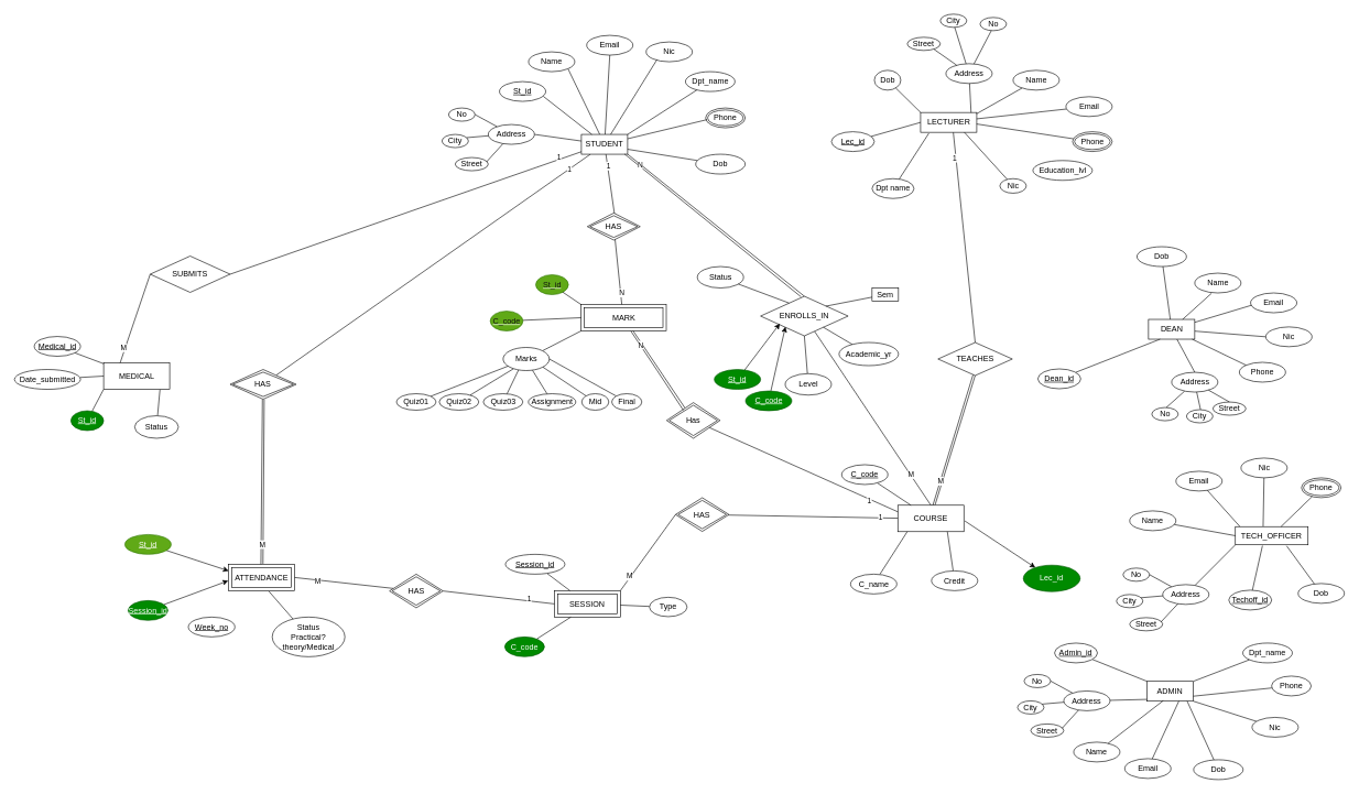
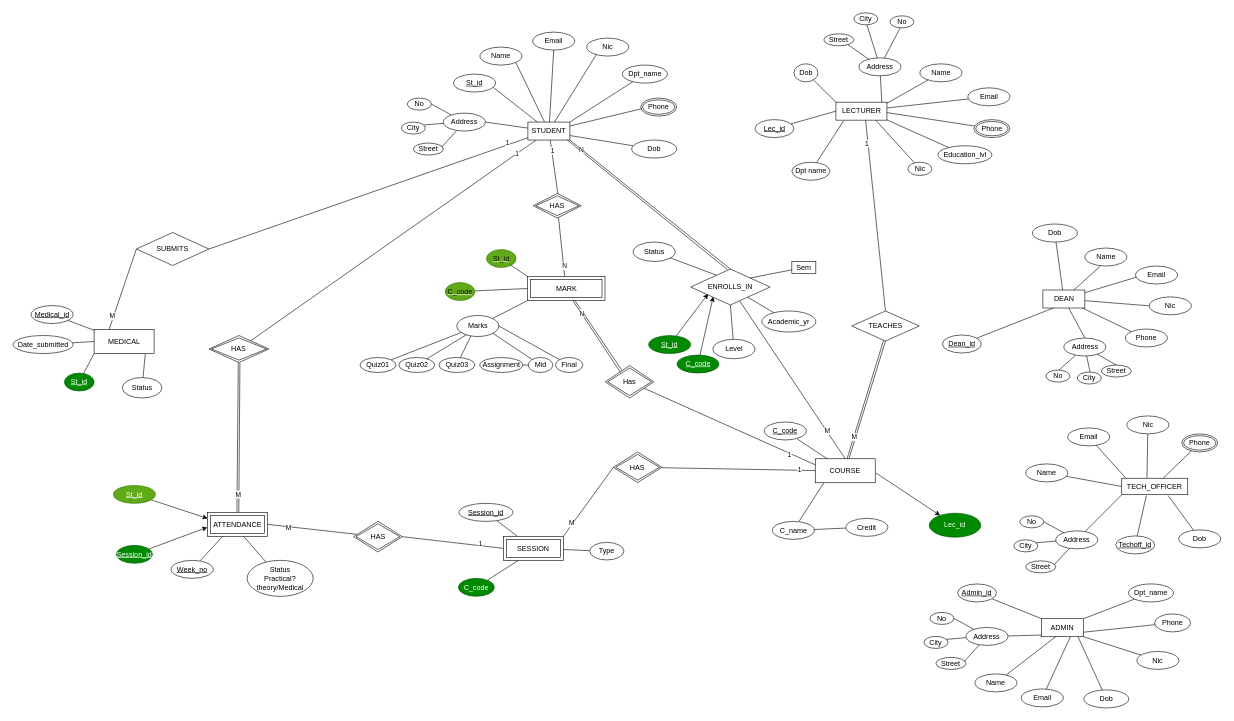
+ <mxCell id="160" style="edgeStyle=none;rounded=0;orthogonalLoop=1;jettySize=auto;html=1;entryX=0.997;entryY=0.984;entryDx=0;entryDy=0;endArrow=none;endFill=0;entryPerimeter=0;" parent="1" source="161" target="18" edge="1"><mxGeometry relative="1" as="geometry" /></mxCell>
- <mxCell id="200" style="edgeStyle=none;rounded=0;orthogonalLoop=1;jettySize=auto;html=1;entryX=0.635;entryY=0.989;entryDx=0;entryDy=0;entryPerimeter=0;endArrow=none;endFill=0;" parent="1" source="193" target="38" edge="1"><mxGeometry relative="1" as="geometry" /></mxCell>
+ <mxCell id="200" style="edgeStyle=none;rounded=0;orthogonalLoop=1;jettySize=auto;html=1;endArrow=none;endFill=0;" parent="1" source="193" target="195" edge="1"><mxGeometry relative="1" as="geometry" /></mxCell>
- <mxCell id="26" style="edgeStyle=none;rounded=0;orthogonalLoop=1;jettySize=auto;html=1;entryX=0.75;entryY=1;entryDx=0;entryDy=0;endArrow=none;startFill=0;" parent="1" source="27" target="21" edge="1"><mxGeometry relative="1" as="geometry" /></mxCell>
+ <mxCell id="26" style="edgeStyle=none;rounded=0;orthogonalLoop=1;jettySize=auto;html=1;endArrow=none;startFill=0;" parent="1" source="27" target="25" edge="1"><mxGeometry relative="1" as="geometry" /></mxCell>
+ <mxCell id="204" style="edgeStyle=none;rounded=0;orthogonalLoop=1;jettySize=auto;html=1;entryX=0.25;entryY=1;entryDx=0;entryDy=0;endArrow=none;endFill=0;" parent="1" source="205" target="35" edge="1"><mxGeometry relative="1" as="geometry" /></mxCell>
